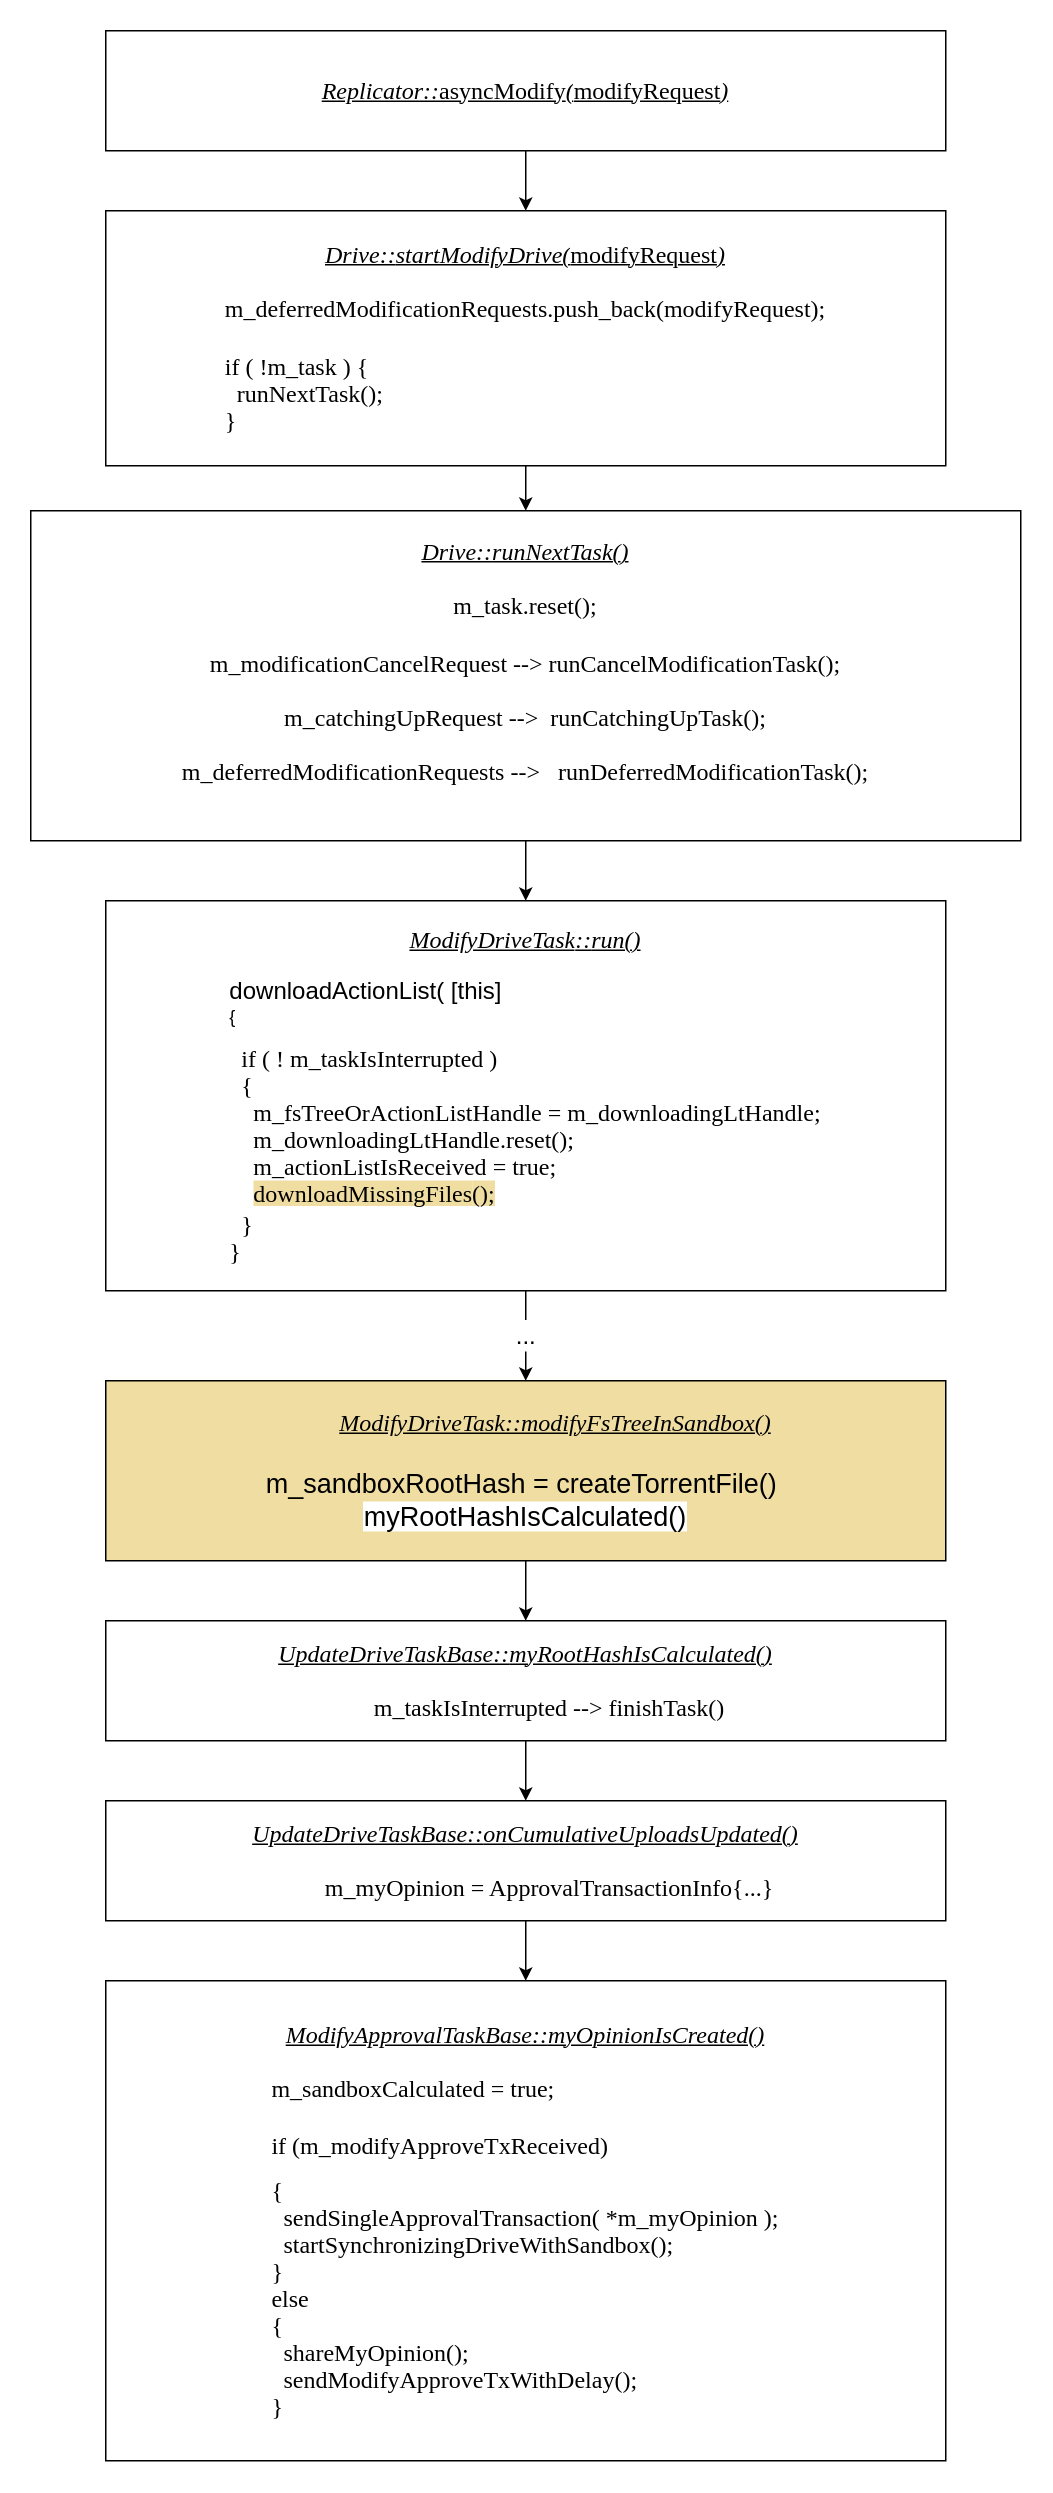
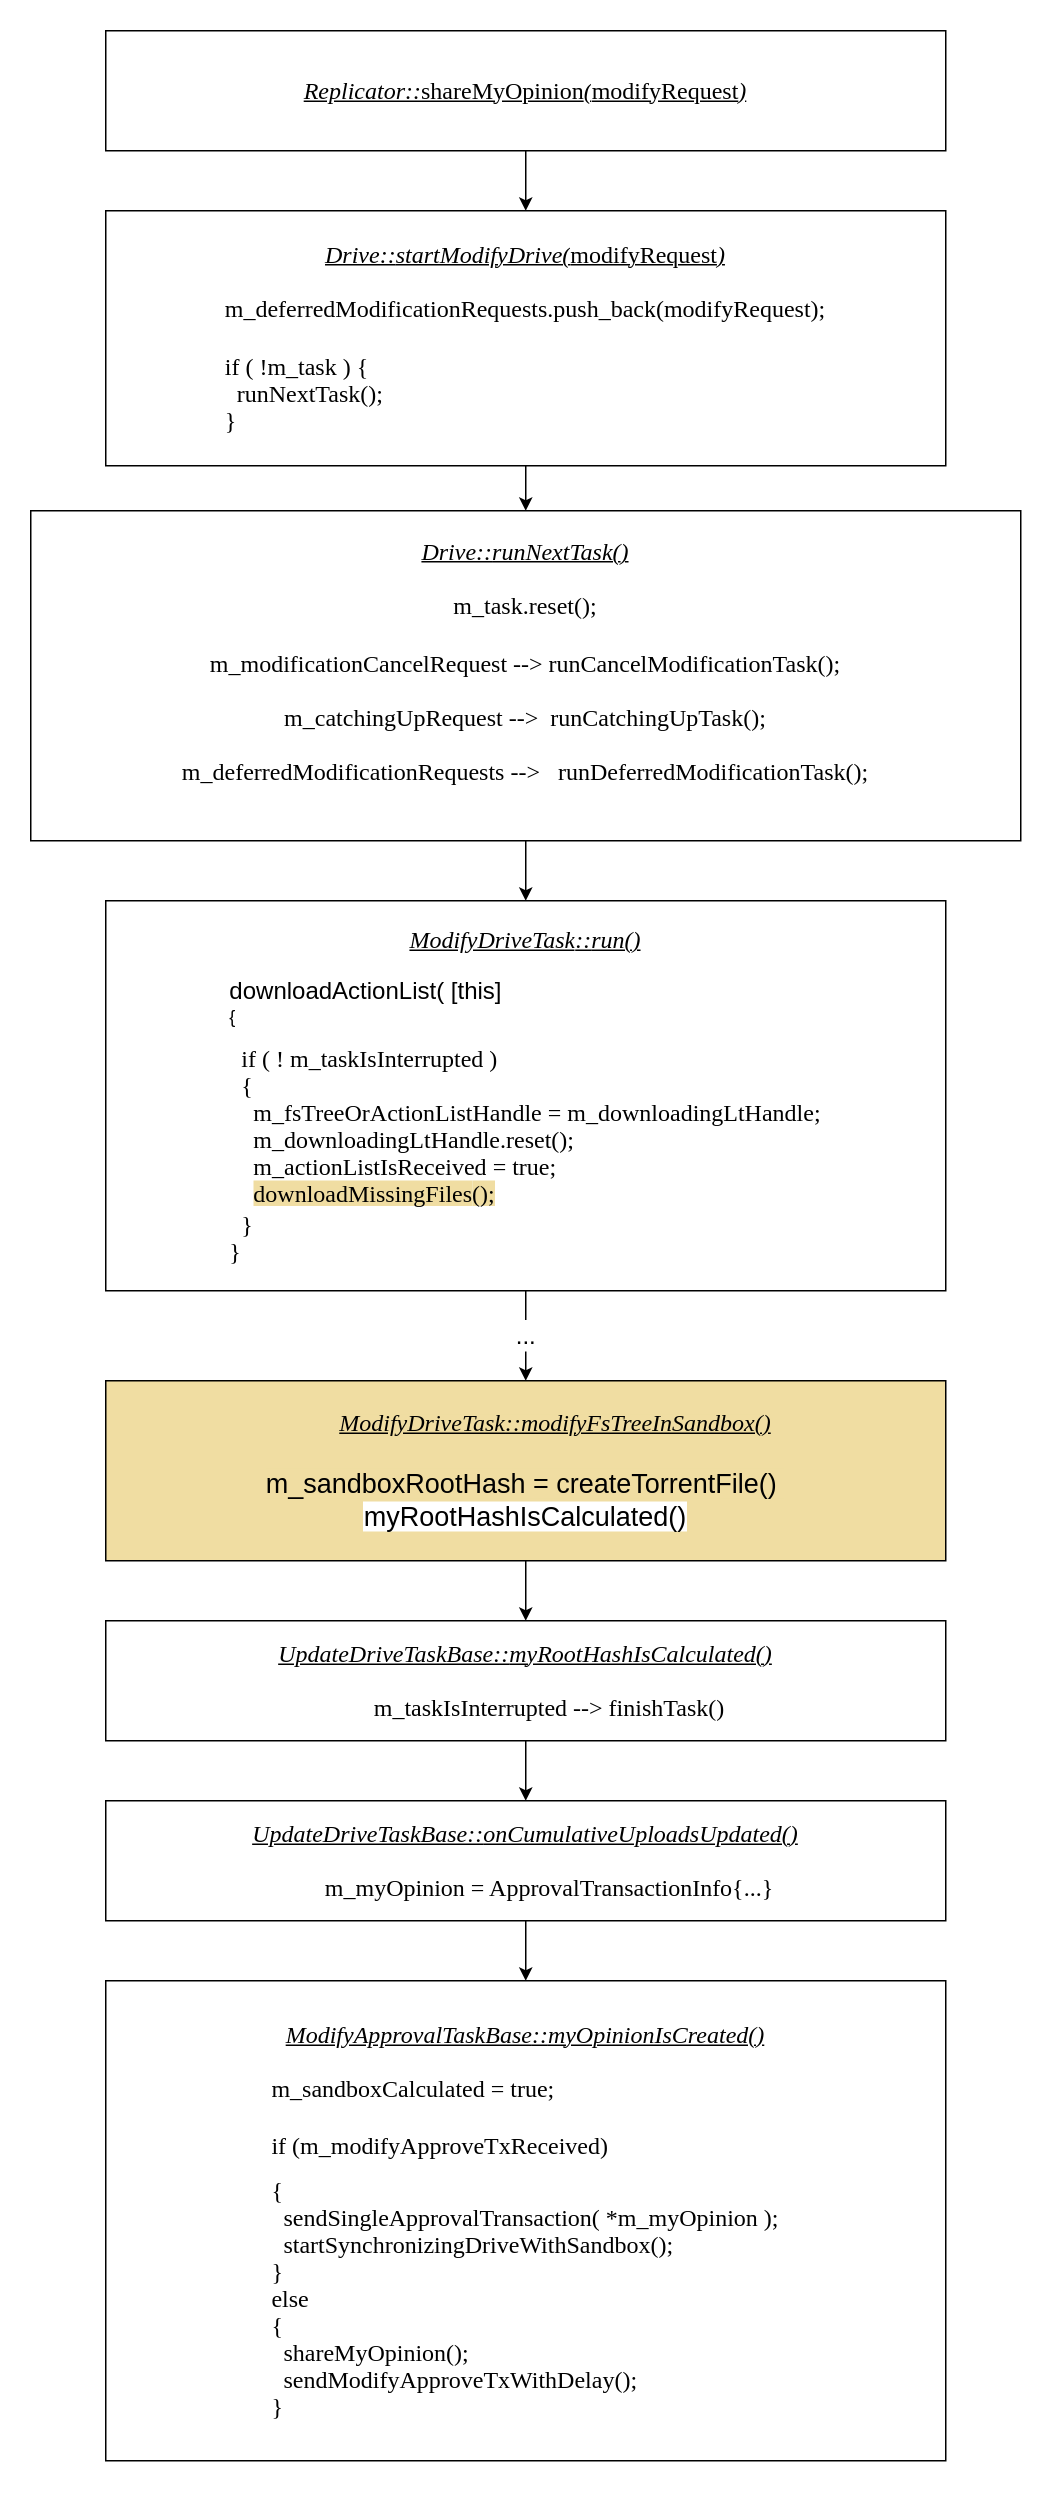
- <mxCell id="2" value="&lt;p class=&quot;p1&quot; style=&quot;margin: 0px ; font-stretch: normal ; font-size: 16px ; line-height: normal ; font-family: &amp;#34;monaco&amp;#34;&quot;&gt;&lt;u&gt;&lt;span style=&quot;background-color: rgb(255 , 255 , 255)&quot;&gt;&lt;i&gt;Replicator::&lt;/i&gt;&lt;/span&gt;&lt;span style=&quot;font-family: &amp;#34;monaco&amp;#34; ; background-color: rgb(255 , 255 , 255)&quot;&gt;asyncModify&lt;/span&gt;&lt;i&gt;(&lt;/i&gt;&lt;span style=&quot;font-family: &amp;#34;monaco&amp;#34; ; background-color: rgb(255 , 255 , 255)&quot;&gt;modifyRequest&lt;/span&gt;&lt;i&gt;)&lt;/i&gt;&lt;/u&gt;&lt;/p&gt;" style="rounded=0;whiteSpace=wrap;html=1;" parent="1" vertex="1"><mxGeometry x="70" y="20" width="560" height="80" as="geometry" /></mxCell>
+ <mxCell id="2" value="&lt;p class=&quot;p1&quot; style=&quot;margin: 0px ; font-stretch: normal ; font-size: 16px ; line-height: normal ; font-family: &amp;#34;monaco&amp;#34;&quot;&gt;&lt;u&gt;&lt;span style=&quot;background-color: rgb(255 , 255 , 255)&quot;&gt;&lt;i&gt;Replicator::&lt;/i&gt;&lt;/span&gt;&lt;span style=&quot;font-family: &amp;#34;monaco&amp;#34; ; background-color: rgb(255 , 255 , 255)&quot;&gt;shareMyOpinion&lt;/span&gt;&lt;i&gt;(&lt;/i&gt;&lt;span style=&quot;font-family: &amp;#34;monaco&amp;#34; ; background-color: rgb(255 , 255 , 255)&quot;&gt;modifyRequest&lt;/span&gt;&lt;i&gt;)&lt;/i&gt;&lt;/u&gt;&lt;/p&gt;" style="rounded=0;whiteSpace=wrap;html=1;" parent="1" vertex="1"><mxGeometry x="70" y="20" width="560" height="80" as="geometry" /></mxCell>
